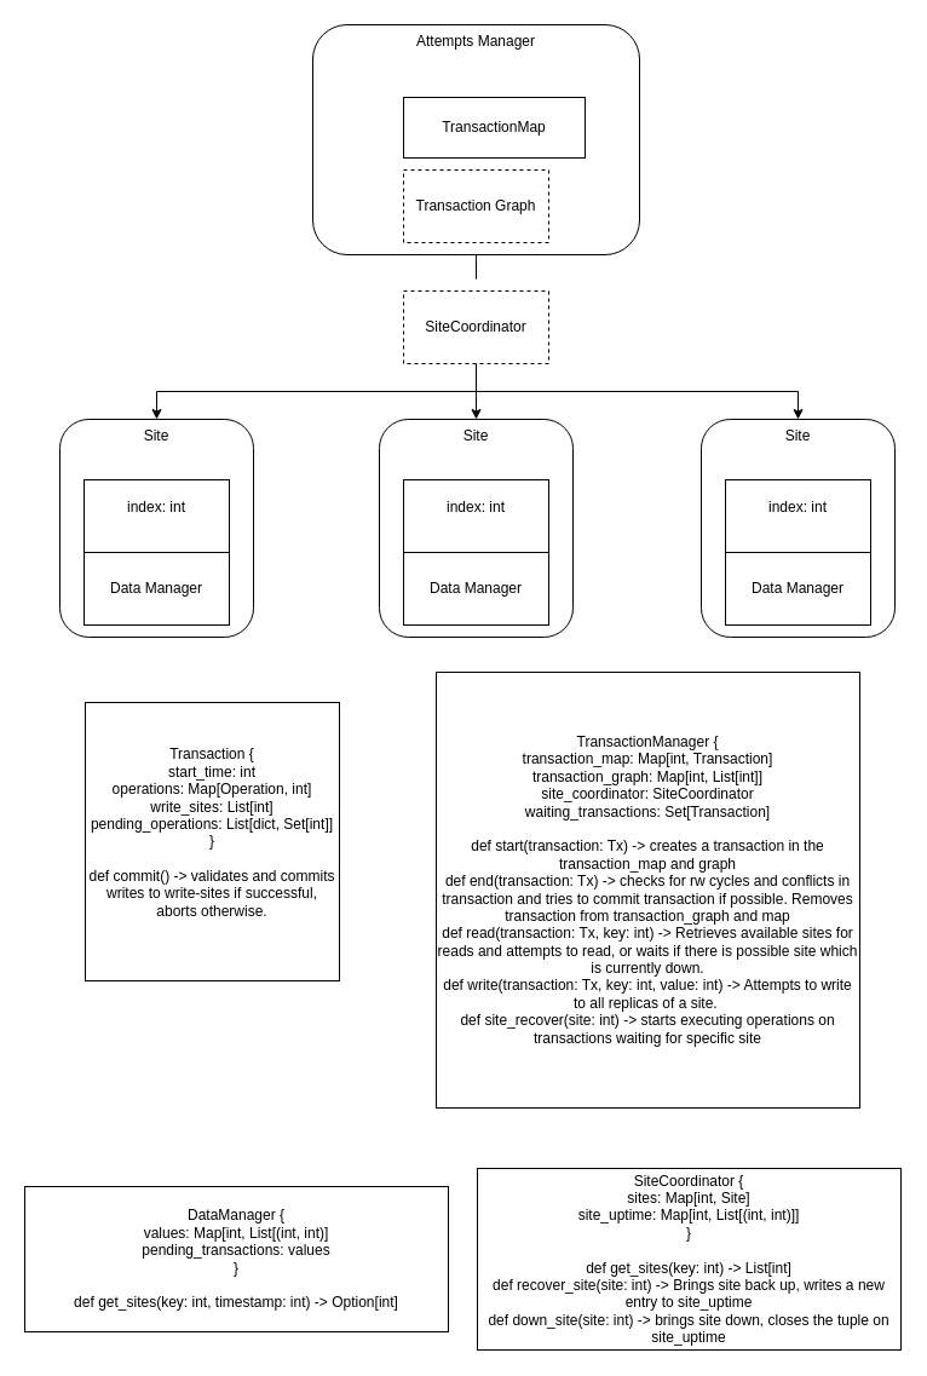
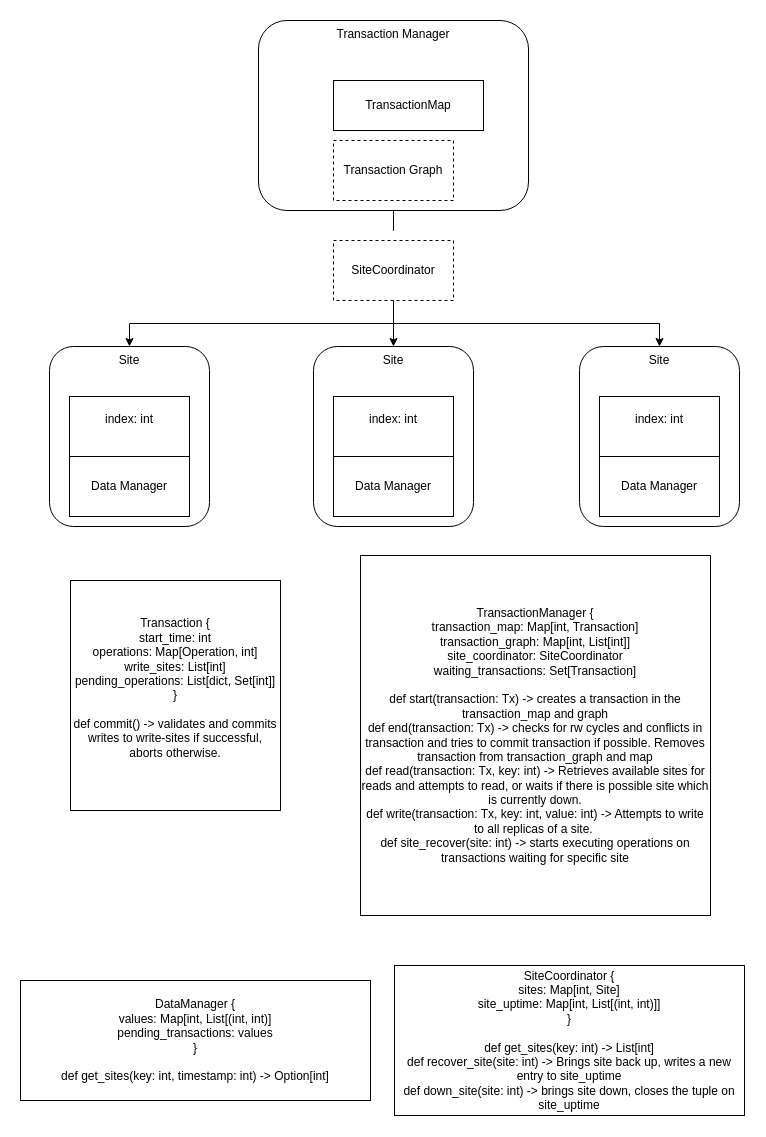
- <mxCell id="3" value="Attempts Manager" style="rounded=1;whiteSpace=wrap;html=1;verticalAlign=top;" vertex="1" parent="1"><mxGeometry x="258" y="20" width="270" height="190" as="geometry" /></mxCell>
+ <mxCell id="3" value="Transaction Manager" style="rounded=1;whiteSpace=wrap;html=1;verticalAlign=top;" vertex="1" parent="1"><mxGeometry x="258" y="20" width="270" height="190" as="geometry" /></mxCell>
